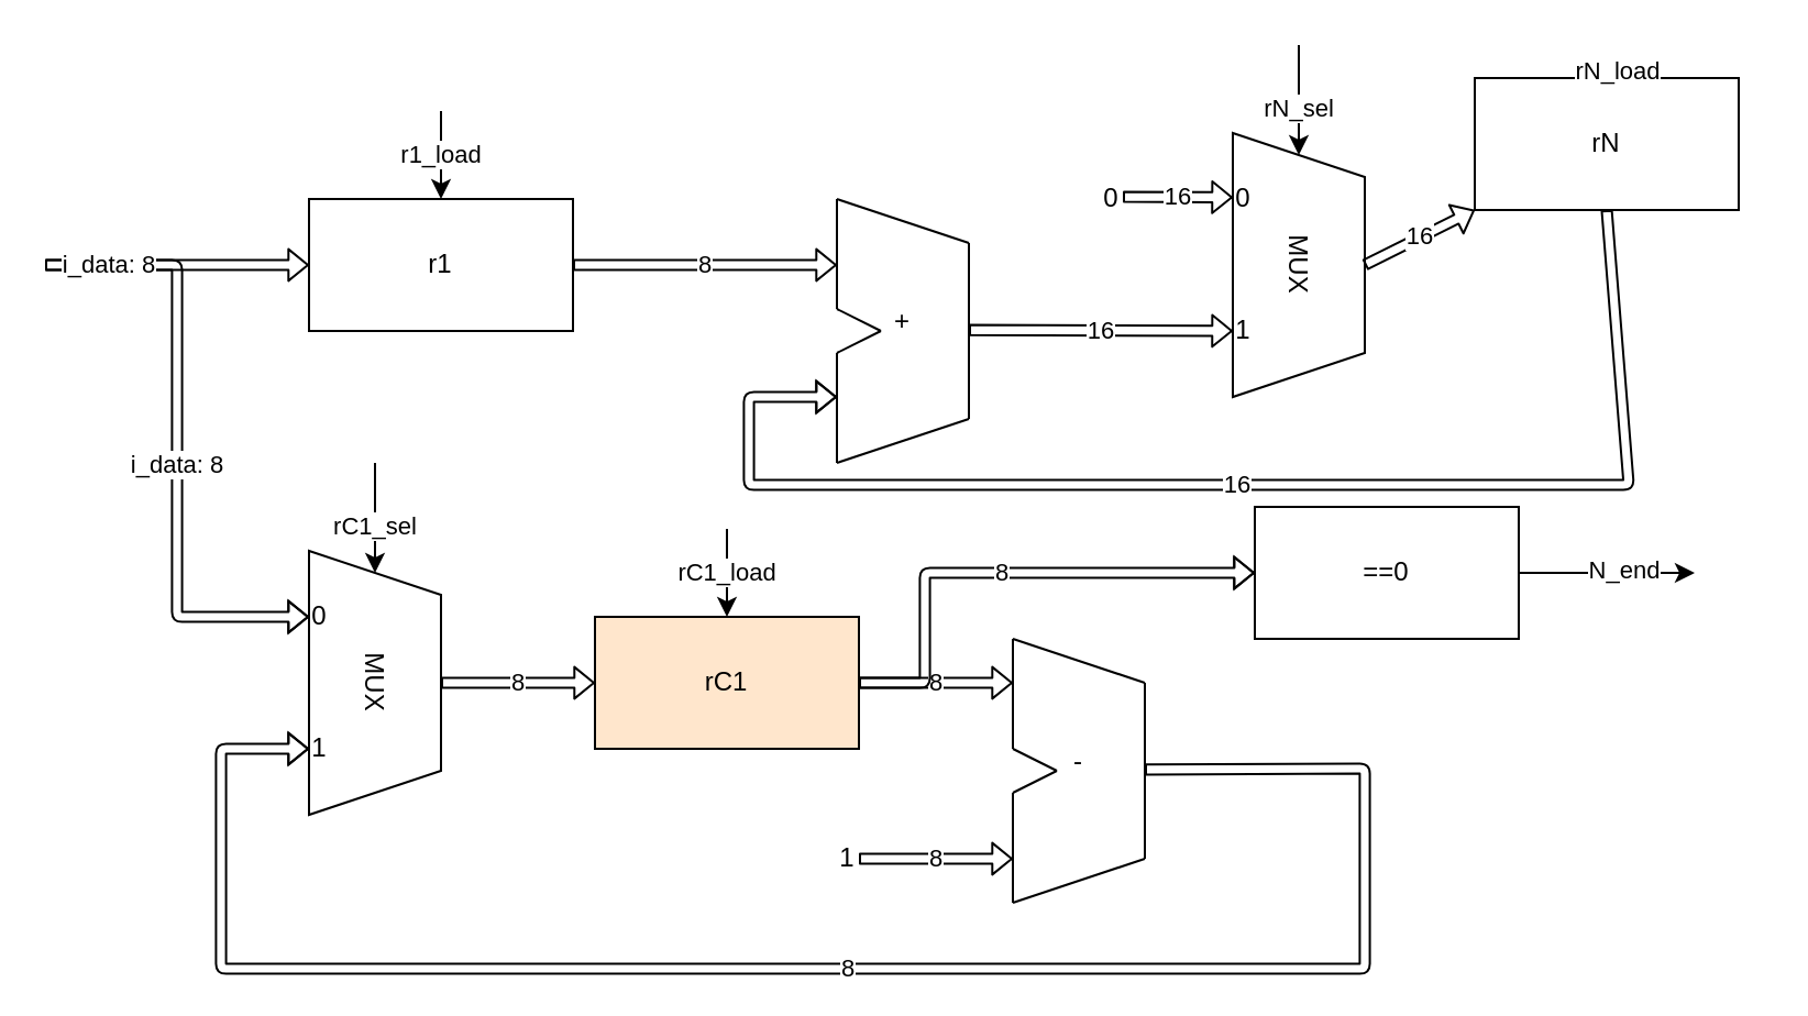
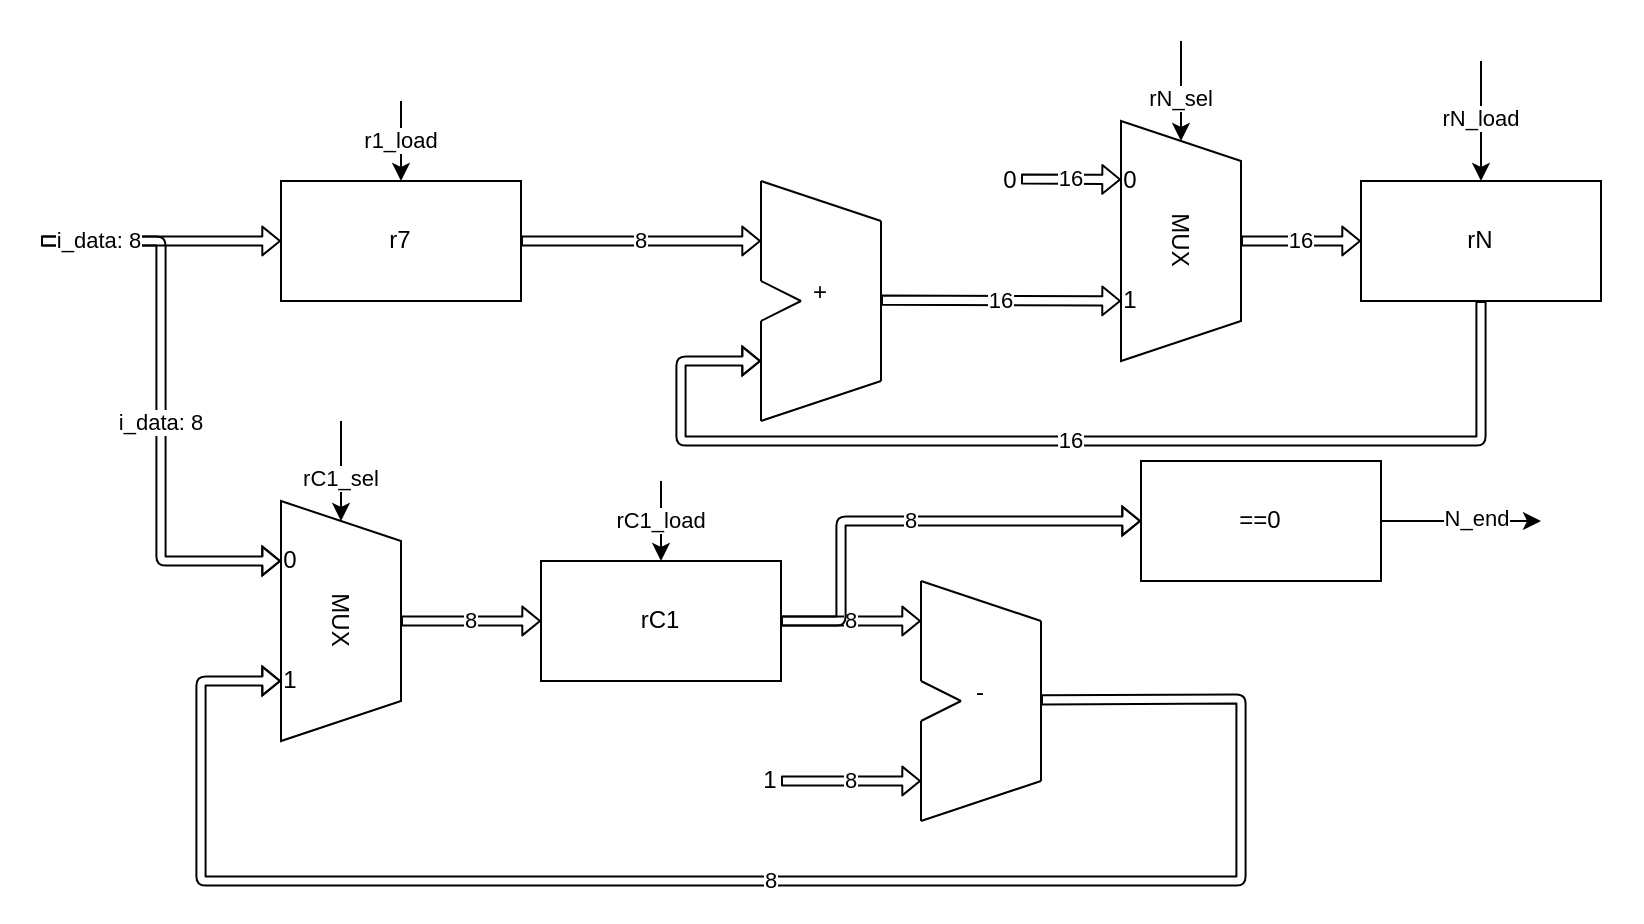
- <mxCell id="20" value="rN" style="rounded=0;whiteSpace=wrap;html=1;fillColor=#FFFFFF;" parent="1" vertex="1"><mxGeometry x="670" y="35" width="120" height="60" as="geometry" /></mxCell>
+ <mxCell id="20" value="rN" style="rounded=0;whiteSpace=wrap;html=1;fillColor=#FFFFFF;" parent="1" vertex="1"><mxGeometry x="680" y="90" width="120" height="60" as="geometry" /></mxCell>
- <mxCell id="2" value="r1" style="rounded=0;whiteSpace=wrap;html=1;fillColor=#FFFFFF;" parent="1" vertex="1"><mxGeometry x="140" y="90" width="120" height="60" as="geometry" /></mxCell>
+ <mxCell id="2" value="r7" style="rounded=0;whiteSpace=wrap;html=1;fillColor=#FFFFFF;" parent="1" vertex="1"><mxGeometry x="140" y="90" width="120" height="60" as="geometry" /></mxCell>
- <mxCell id="30" value="rC1" style="rounded=0;whiteSpace=wrap;html=1;fillColor=#ffe6cc;" parent="1" vertex="1"><mxGeometry x="270" y="280" width="120" height="60" as="geometry" /></mxCell>
+ <mxCell id="30" value="rC1" style="rounded=0;whiteSpace=wrap;html=1;fillColor=#FFFFFF;" parent="1" vertex="1"><mxGeometry x="270" y="280" width="120" height="60" as="geometry" /></mxCell>
